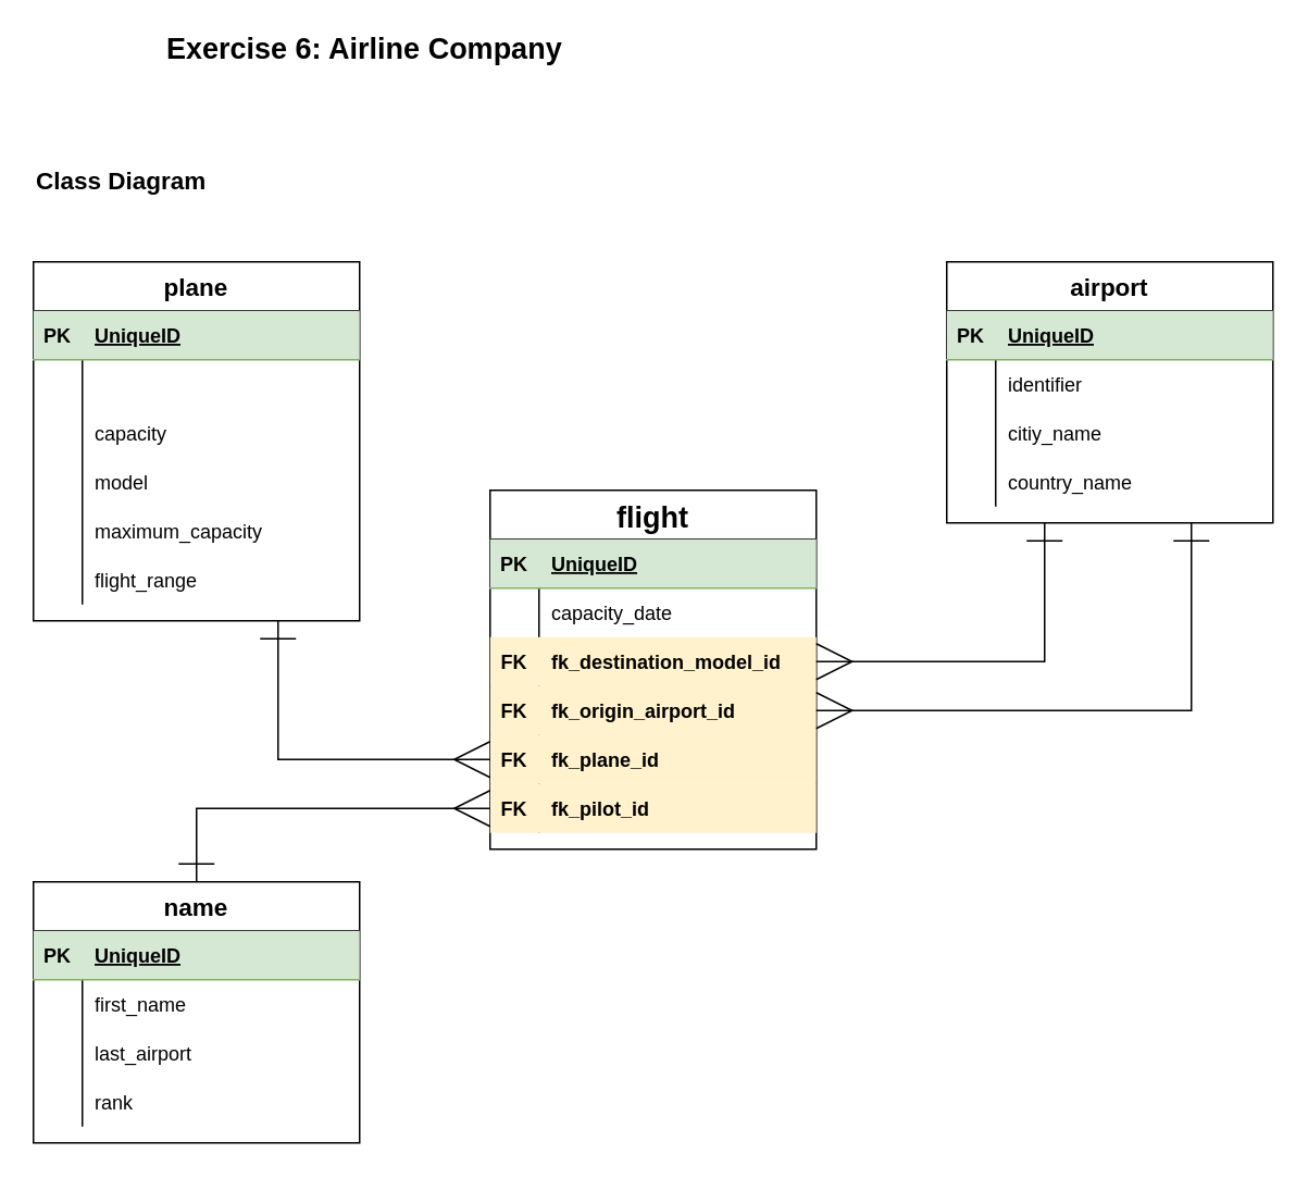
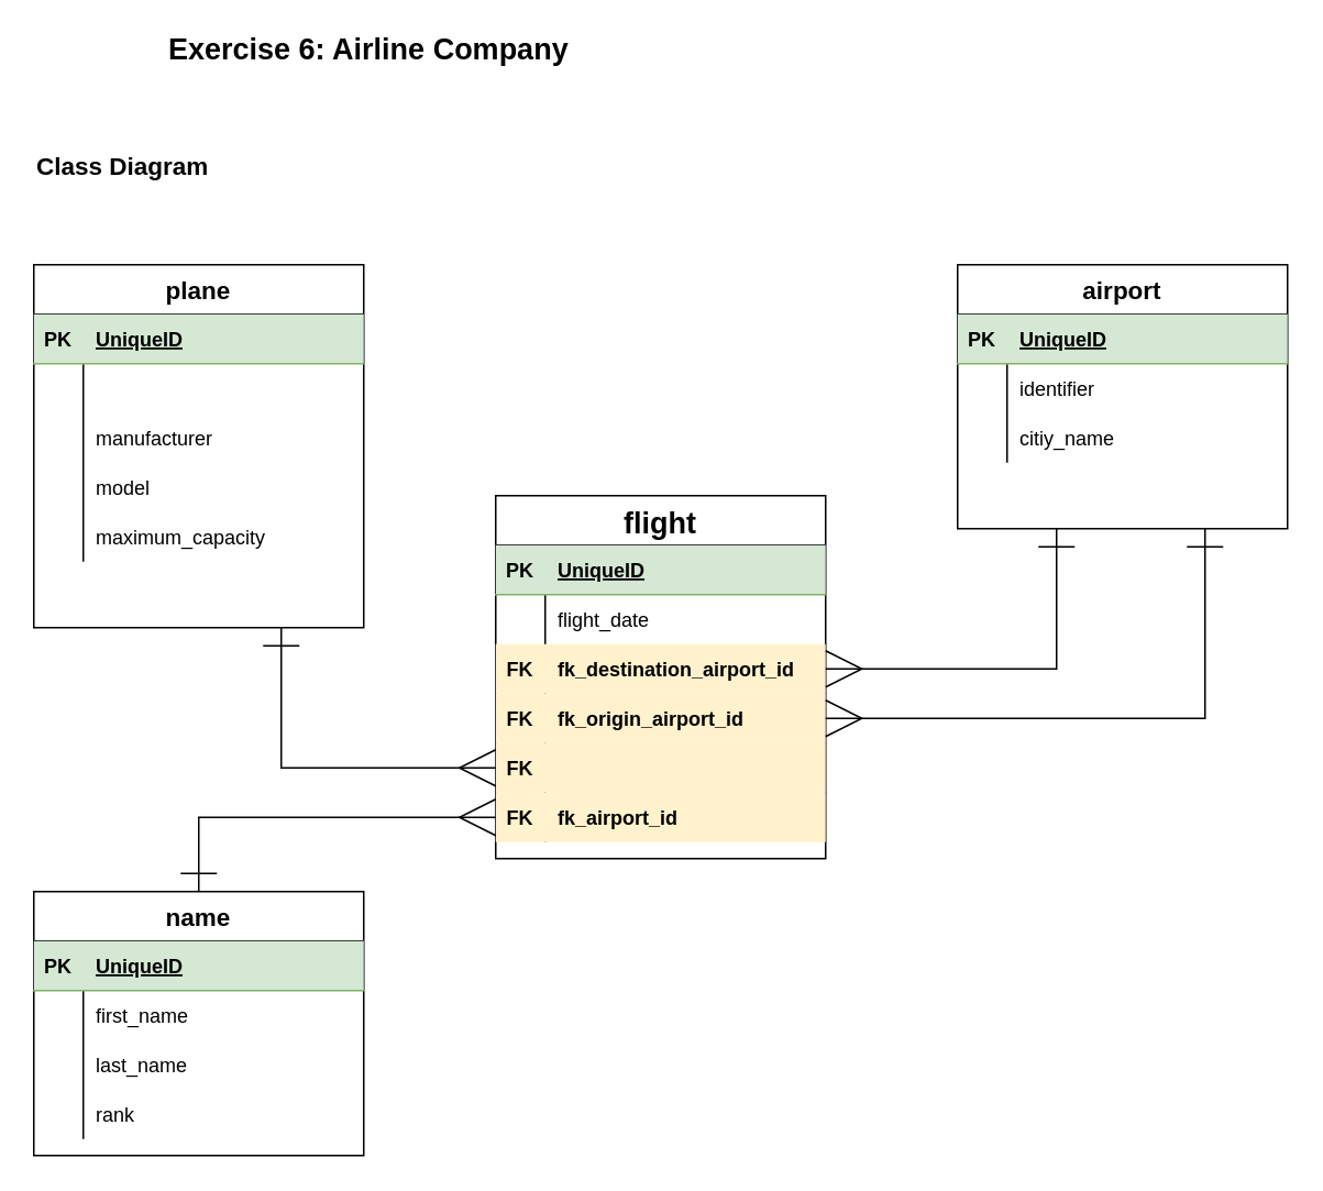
- <mxCell id="22" value="Class Diagram" style="text;html=1;strokeColor=none;fillColor=none;align=left;verticalAlign=middle;whiteSpace=wrap;rounded=0;fontSize=15;fontStyle=1" vertex="1" parent="1"><mxGeometry x="20" y="100" width="130" height="20" as="geometry" /></mxCell>
+ <mxCell id="22" value="Class Diagram" style="text;html=1;strokeColor=none;fillColor=none;align=left;verticalAlign=middle;whiteSpace=wrap;rounded=0;fontSize=15;fontStyle=1" vertex="1" parent="1"><mxGeometry x="20" y="90" width="130" height="20" as="geometry" /></mxCell>
- <mxCell id="32" value="capacity" style="shape=partialRectangle;connectable=0;fillColor=none;top=0;left=0;bottom=0;right=0;align=left;spacingLeft=6;overflow=hidden;" vertex="1" parent="30"><mxGeometry x="30" width="170" height="30" as="geometry" /></mxCell>
+ <mxCell id="32" value="manufacturer" style="shape=partialRectangle;connectable=0;fillColor=none;top=0;left=0;bottom=0;right=0;align=left;spacingLeft=6;overflow=hidden;" vertex="1" parent="30"><mxGeometry x="30" width="170" height="30" as="geometry" /></mxCell>
- <mxCell id="56" value="country_name" style="shape=partialRectangle;connectable=0;fillColor=none;top=0;left=0;bottom=0;right=0;align=left;spacingLeft=6;overflow=hidden;" vertex="1" parent="54"><mxGeometry x="30" width="170" height="30" as="geometry" /></mxCell>
- <mxCell id="41" value="flight_range" style="shape=partialRectangle;connectable=0;fillColor=none;top=0;left=0;bottom=0;right=0;align=left;spacingLeft=6;overflow=hidden;" vertex="1" parent="39"><mxGeometry x="30" width="170" height="30" as="geometry" /></mxCell>
- <mxCell id="9" value="capacity_date" style="shape=partialRectangle;connectable=0;fillColor=none;top=0;left=0;bottom=0;right=0;align=left;spacingLeft=6;overflow=hidden;fontStyle=0" vertex="1" parent="7"><mxGeometry x="30" width="170" height="30" as="geometry" /></mxCell>
+ <mxCell id="9" value="flight_date" style="shape=partialRectangle;connectable=0;fillColor=none;top=0;left=0;bottom=0;right=0;align=left;spacingLeft=6;overflow=hidden;fontStyle=0" vertex="1" parent="7"><mxGeometry x="30" width="170" height="30" as="geometry" /></mxCell>
- <mxCell id="12" value="fk_destination_model_id" style="shape=partialRectangle;connectable=0;fillColor=none;top=0;left=0;bottom=0;right=0;align=left;spacingLeft=6;overflow=hidden;fontStyle=1" vertex="1" parent="10"><mxGeometry x="30" width="170" height="30" as="geometry" /></mxCell>
+ <mxCell id="12" value="fk_destination_airport_id" style="shape=partialRectangle;connectable=0;fillColor=none;top=0;left=0;bottom=0;right=0;align=left;spacingLeft=6;overflow=hidden;fontStyle=1" vertex="1" parent="10"><mxGeometry x="30" width="170" height="30" as="geometry" /></mxCell>
- <mxCell id="18" value="fk_plane_id" style="shape=partialRectangle;connectable=0;fillColor=none;top=0;left=0;bottom=0;right=0;align=left;spacingLeft=6;overflow=hidden;fontStyle=1" vertex="1" parent="16"><mxGeometry x="30" width="170" height="30" as="geometry" /></mxCell>
- <mxCell id="21" value="fk_pilot_id" style="shape=partialRectangle;connectable=0;fillColor=none;top=0;left=0;bottom=0;right=0;align=left;spacingLeft=6;overflow=hidden;fontStyle=1" vertex="1" parent="19"><mxGeometry x="30" width="170" height="30" as="geometry" /></mxCell>
+ <mxCell id="21" value="fk_airport_id" style="shape=partialRectangle;connectable=0;fillColor=none;top=0;left=0;bottom=0;right=0;align=left;spacingLeft=6;overflow=hidden;fontStyle=1" vertex="1" parent="19"><mxGeometry x="30" width="170" height="30" as="geometry" /></mxCell>
- <mxCell id="67" value="last_airport" style="shape=partialRectangle;connectable=0;fillColor=none;top=0;left=0;bottom=0;right=0;align=left;spacingLeft=6;overflow=hidden;" vertex="1" parent="65"><mxGeometry x="30" width="170" height="30" as="geometry" /></mxCell>
+ <mxCell id="67" value="last_name" style="shape=partialRectangle;connectable=0;fillColor=none;top=0;left=0;bottom=0;right=0;align=left;spacingLeft=6;overflow=hidden;" vertex="1" parent="65"><mxGeometry x="30" width="170" height="30" as="geometry" /></mxCell>
